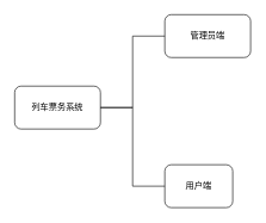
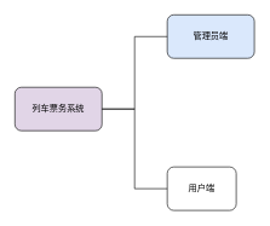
- <mxCell id="2" value="管理员端" style="rounded=1;whiteSpace=wrap;html=1;" vertex="1" parent="1"><mxGeometry x="230" y="20" width="120" height="60" as="geometry" /></mxCell>
+ <mxCell id="2" value="管理员端" style="rounded=1;whiteSpace=wrap;html=1;fillColor=#dae8fc;" vertex="1" parent="1"><mxGeometry x="230" y="20" width="120" height="60" as="geometry" /></mxCell>
- <mxCell id="4" value="列车票务系统" style="rounded=1;whiteSpace=wrap;html=1;" vertex="1" parent="1"><mxGeometry x="20" y="120" width="120" height="60" as="geometry" /></mxCell>
+ <mxCell id="4" value="列车票务系统" style="rounded=1;whiteSpace=wrap;html=1;fillColor=#e1d5e7;" vertex="1" parent="1"><mxGeometry x="20" y="120" width="120" height="60" as="geometry" /></mxCell>
